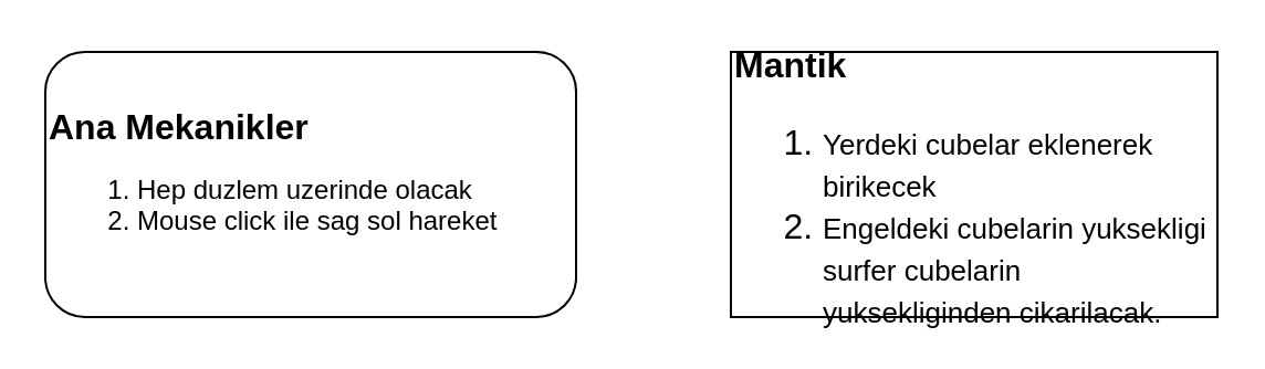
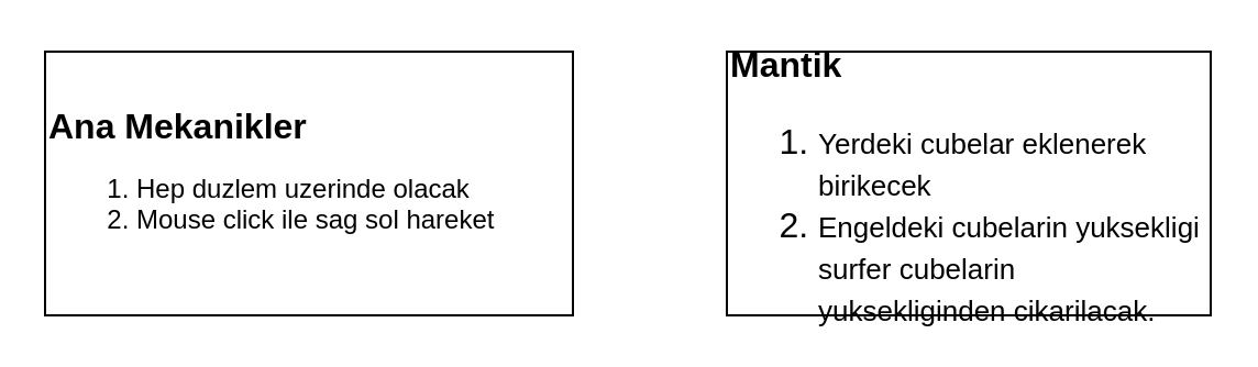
- <mxCell id="2" value="&lt;div&gt;&lt;b&gt;&lt;font style=&quot;font-size: 16px;&quot;&gt;Ana Mekanikler&lt;/font&gt;&lt;/b&gt;&lt;/div&gt;&lt;ol&gt;&lt;li&gt;Hep duzlem uzerinde olacak&lt;/li&gt;&lt;li&gt;Mouse click ile sag sol hareket&lt;/li&gt;&lt;/ol&gt;" style="whiteSpace=wrap;html=1;align=left;rounded=1;" vertex="1" parent="1"><mxGeometry x="20" y="20" width="240" height="120" as="geometry" /></mxCell>
+ <mxCell id="2" value="&lt;div&gt;&lt;b&gt;&lt;font style=&quot;font-size: 16px;&quot;&gt;Ana Mekanikler&lt;/font&gt;&lt;/b&gt;&lt;/div&gt;&lt;ol&gt;&lt;li&gt;Hep duzlem uzerinde olacak&lt;/li&gt;&lt;li&gt;Mouse click ile sag sol hareket&lt;/li&gt;&lt;/ol&gt;" style="rounded=0;whiteSpace=wrap;html=1;align=left;" vertex="1" parent="1"><mxGeometry x="20" y="20" width="240" height="120" as="geometry" /></mxCell>
